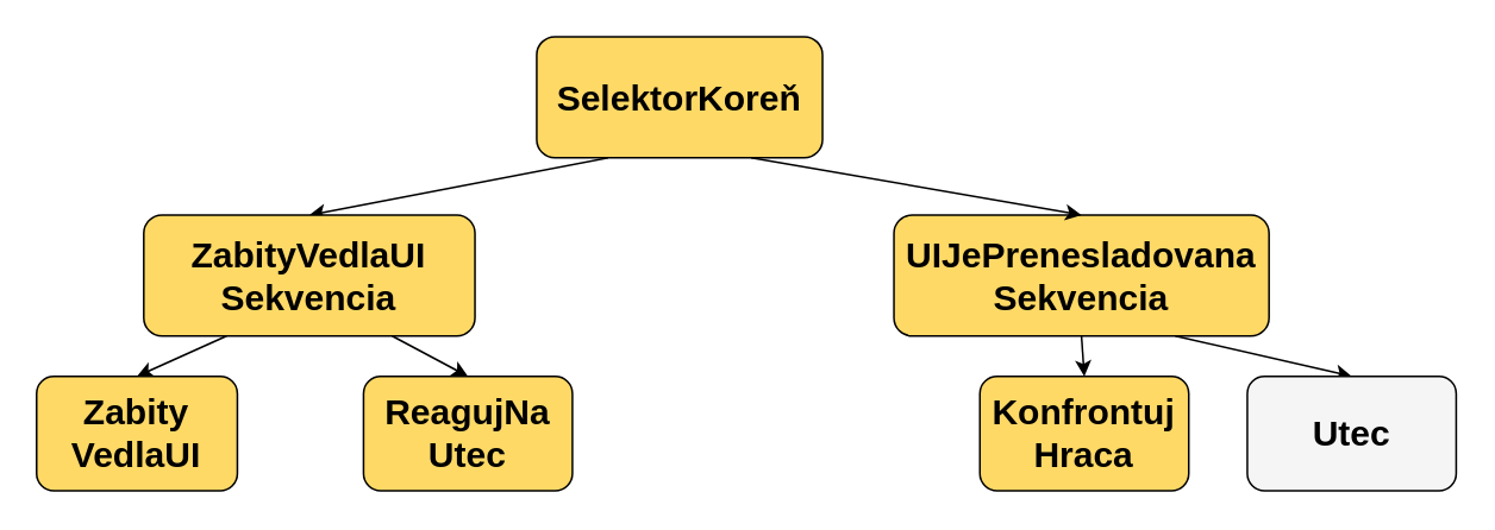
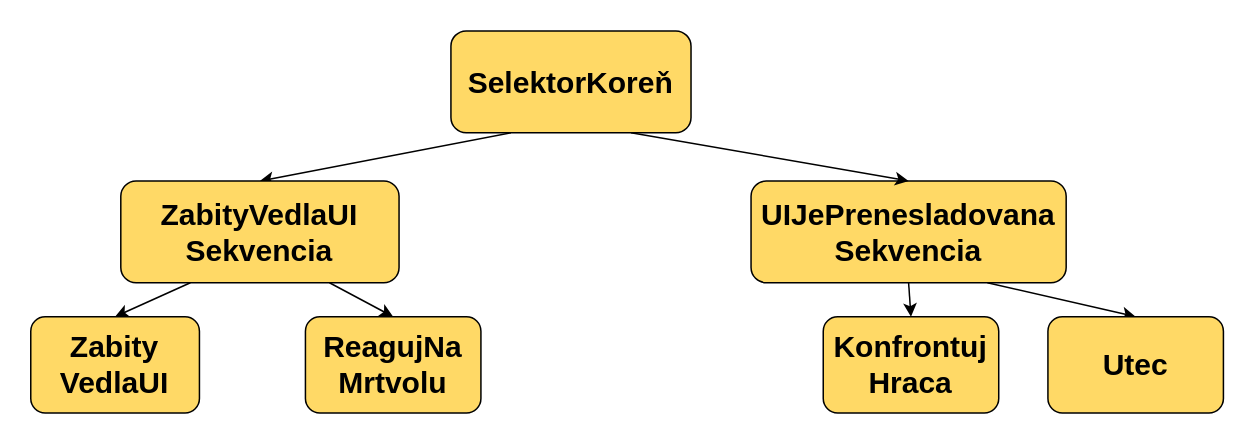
- <mxCell id="14" value="ReagujNa&lt;br style=&quot;font-size: 20px;&quot;&gt;Utec" style="rounded=1;whiteSpace=wrap;html=1;fontSize=20;fontStyle=1;fillColor=#FFD966;" vertex="1" parent="1"><mxGeometry x="203.042" y="210.45" width="116.955" height="64.091" as="geometry" /></mxCell>
+ <mxCell id="14" value="ReagujNa&lt;br style=&quot;font-size: 20px;&quot;&gt;Mrtvolu" style="rounded=1;whiteSpace=wrap;html=1;fontSize=20;fontStyle=1;fillColor=#FFD966;" vertex="1" parent="1"><mxGeometry x="203.042" y="210.45" width="116.955" height="64.091" as="geometry" /></mxCell>
- <mxCell id="6" value="Utec" style="rounded=1;whiteSpace=wrap;html=1;fontSize=20;fontStyle=1;fillColor=#f5f5f5;" parent="1" vertex="1"><mxGeometry x="697.835" y="210.45" width="116.955" height="64.091" as="geometry" /></mxCell>
+ <mxCell id="6" value="Utec" style="rounded=1;whiteSpace=wrap;html=1;fontSize=20;fontStyle=1;fillColor=#FFD966;" parent="1" vertex="1"><mxGeometry x="697.835" y="210.45" width="116.955" height="64.091" as="geometry" /></mxCell>
